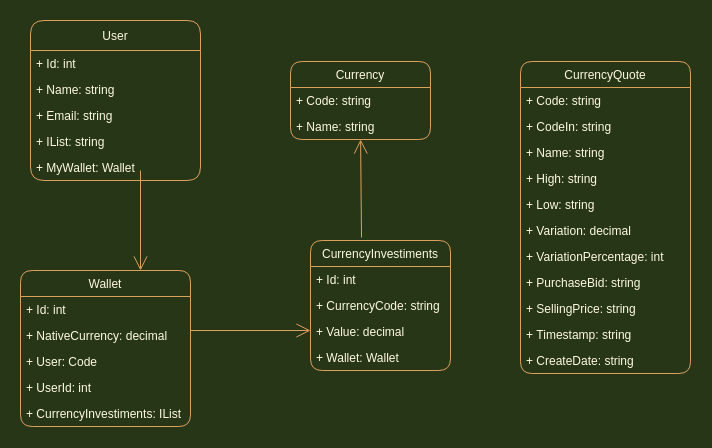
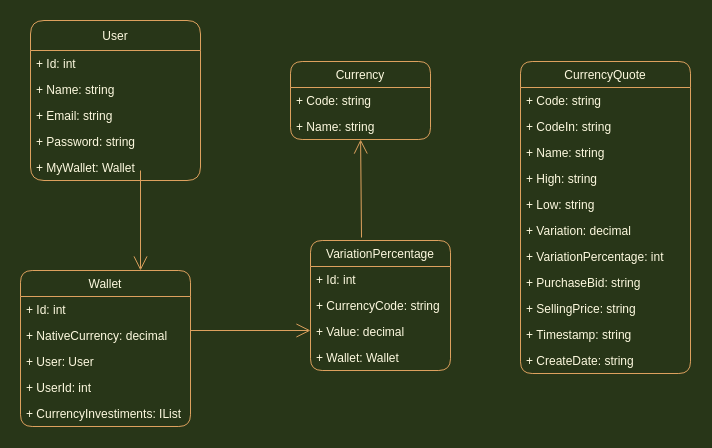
- <mxCell id="12" value="+ IList: string" style="text;strokeColor=none;fillColor=none;align=left;verticalAlign=top;spacingLeft=4;spacingRight=4;overflow=hidden;rotatable=0;points=[[0,0.5],[1,0.5]];portConstraint=eastwest;fontColor=#FEFAE0;rounded=1;" vertex="1" parent="8"><mxGeometry y="108" width="170" height="26" as="geometry" /></mxCell>
+ <mxCell id="12" value="+ Password: string" style="text;strokeColor=none;fillColor=none;align=left;verticalAlign=top;spacingLeft=4;spacingRight=4;overflow=hidden;rotatable=0;points=[[0,0.5],[1,0.5]];portConstraint=eastwest;fontColor=#FEFAE0;rounded=1;" vertex="1" parent="8"><mxGeometry y="108" width="170" height="26" as="geometry" /></mxCell>
- <mxCell id="17" value="CurrencyInvestiments" style="swimlane;fontStyle=0;childLayout=stackLayout;horizontal=1;startSize=26;fillColor=none;horizontalStack=0;resizeParent=1;resizeParentMax=0;resizeLast=0;collapsible=1;marginBottom=0;strokeColor=#DDA15E;fontColor=#FEFAE0;rounded=1;" vertex="1" parent="1"><mxGeometry x="310" y="240" width="140" height="130" as="geometry" /></mxCell>
+ <mxCell id="17" value="VariationPercentage" style="swimlane;fontStyle=0;childLayout=stackLayout;horizontal=1;startSize=26;fillColor=none;horizontalStack=0;resizeParent=1;resizeParentMax=0;resizeLast=0;collapsible=1;marginBottom=0;strokeColor=#DDA15E;fontColor=#FEFAE0;rounded=1;" vertex="1" parent="1"><mxGeometry x="310" y="240" width="140" height="130" as="geometry" /></mxCell>
- <mxCell id="5" value="+ User: Code" style="text;strokeColor=none;fillColor=none;align=left;verticalAlign=top;spacingLeft=4;spacingRight=4;overflow=hidden;rotatable=0;points=[[0,0.5],[1,0.5]];portConstraint=eastwest;fontColor=#FEFAE0;rounded=1;" vertex="1" parent="2"><mxGeometry y="78" width="170" height="26" as="geometry" /></mxCell>
+ <mxCell id="5" value="+ User: User" style="text;strokeColor=none;fillColor=none;align=left;verticalAlign=top;spacingLeft=4;spacingRight=4;overflow=hidden;rotatable=0;points=[[0,0.5],[1,0.5]];portConstraint=eastwest;fontColor=#FEFAE0;rounded=1;" vertex="1" parent="2"><mxGeometry y="78" width="170" height="26" as="geometry" /></mxCell>
